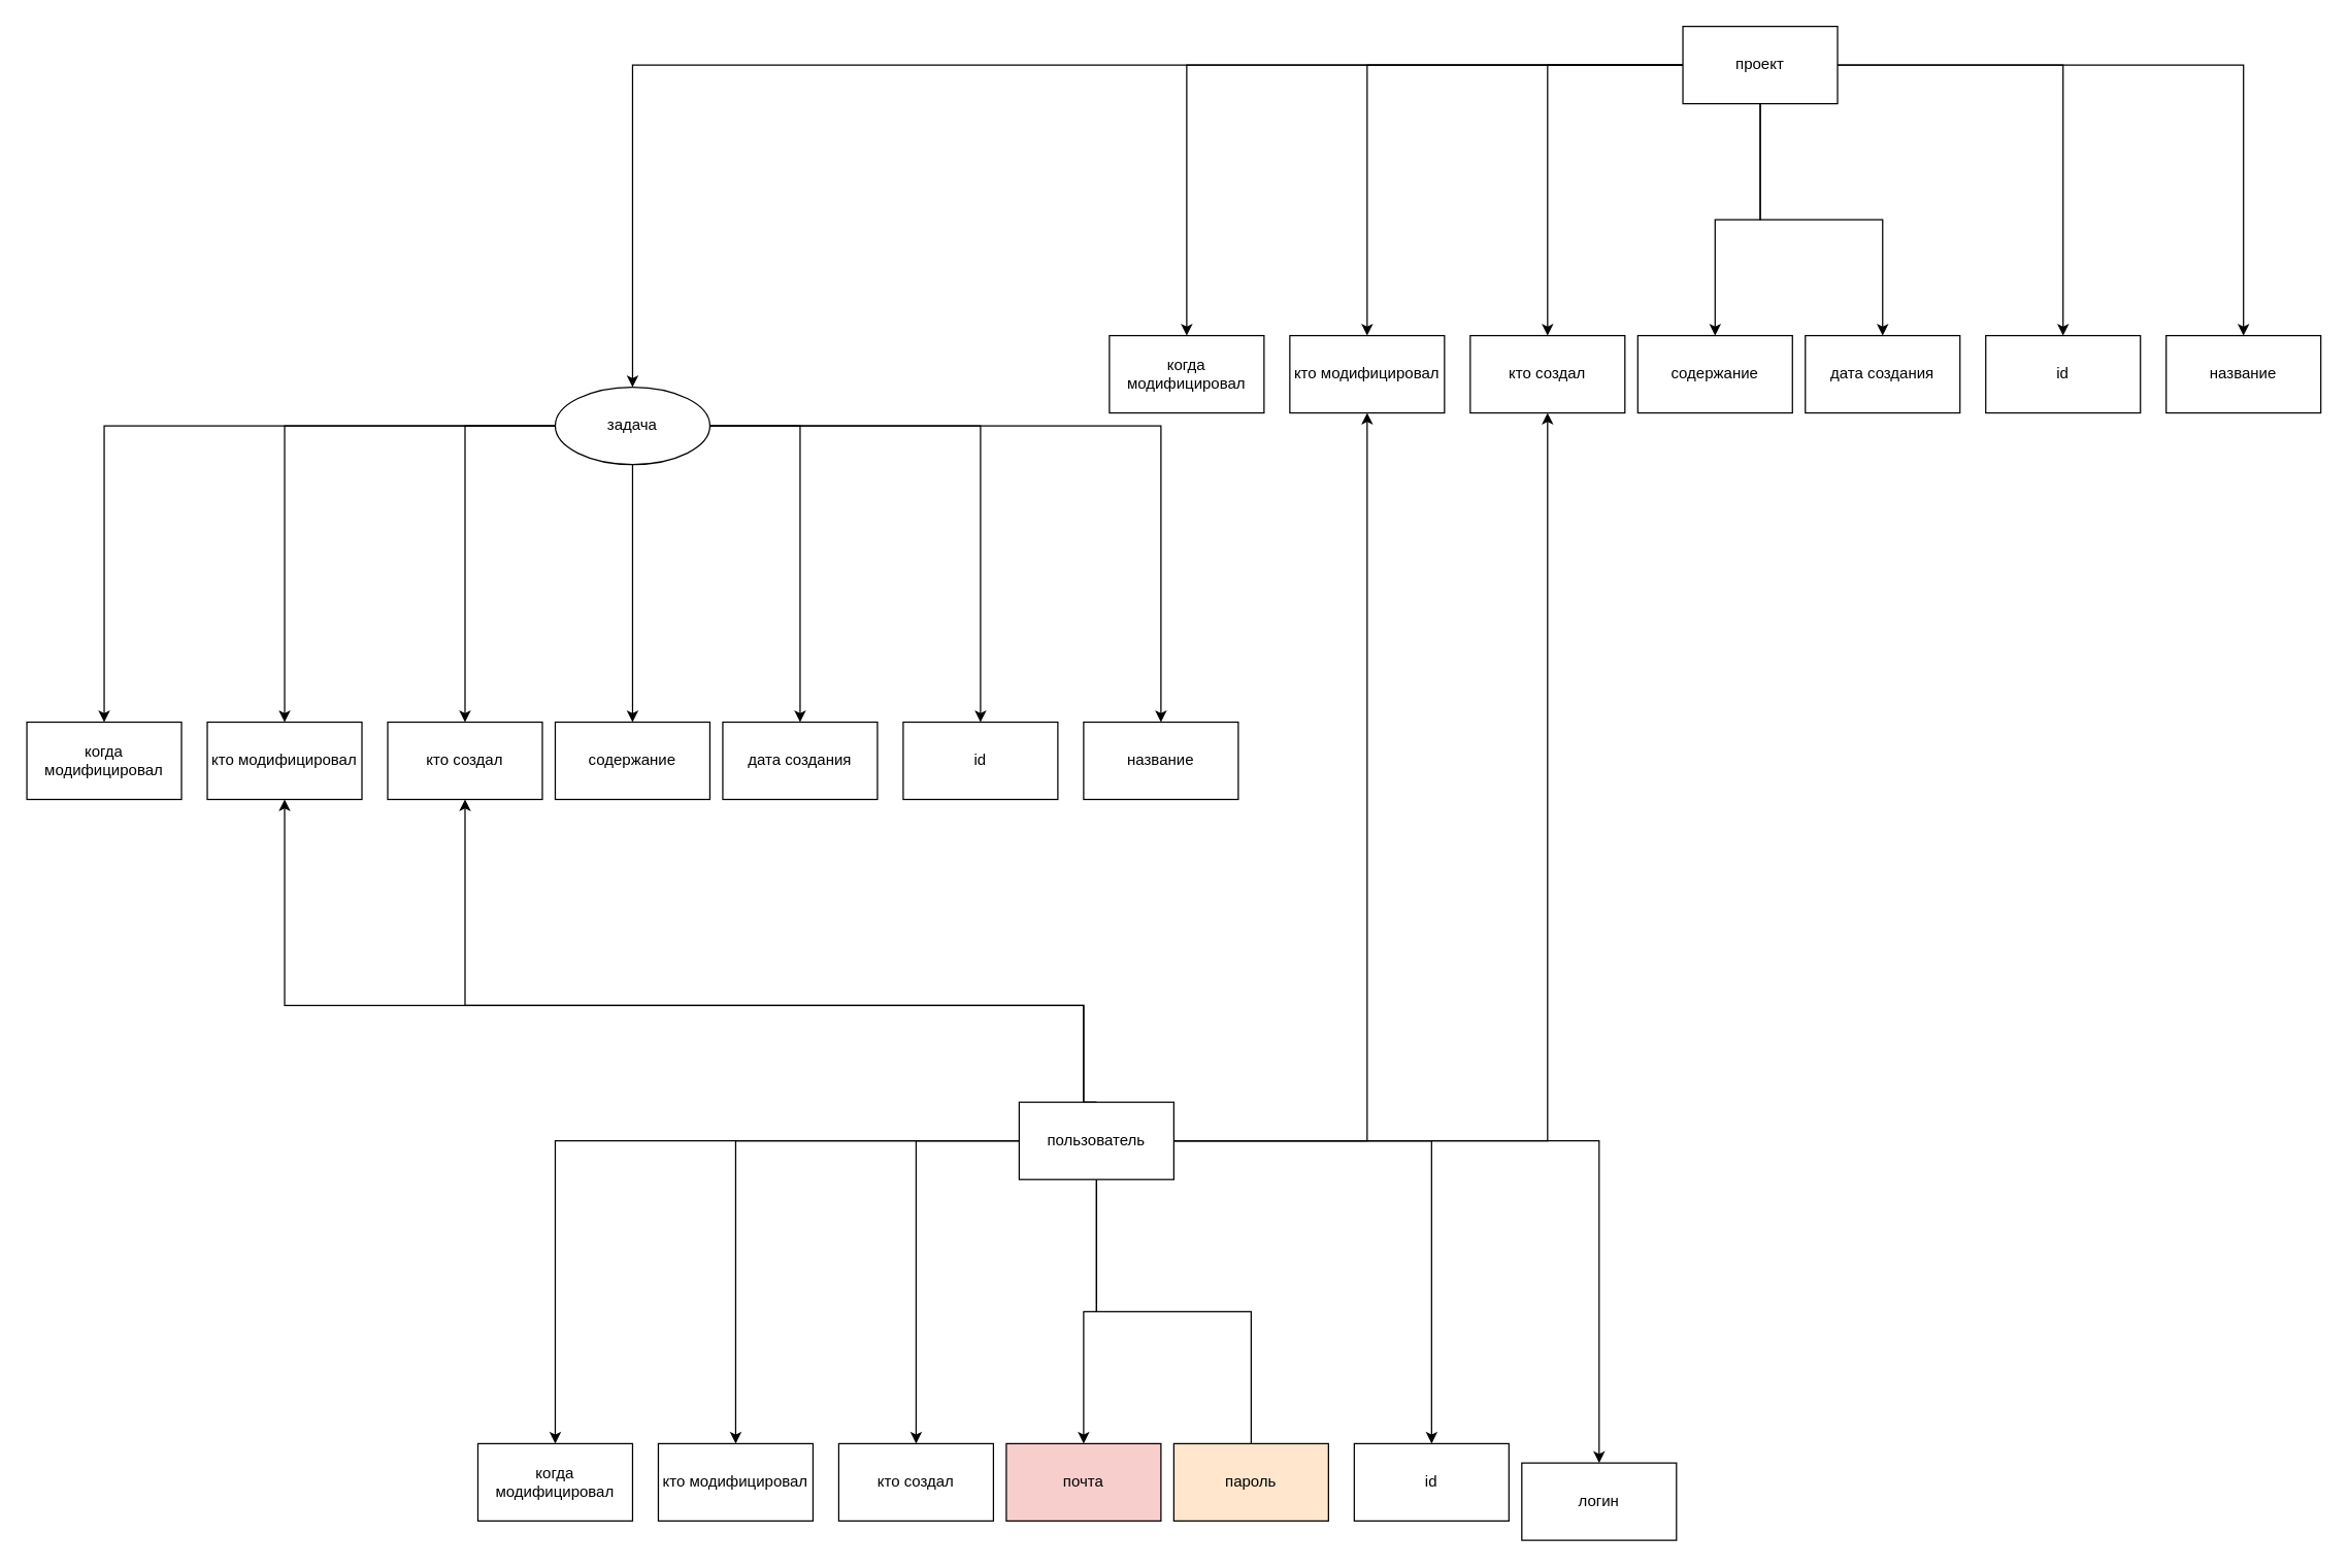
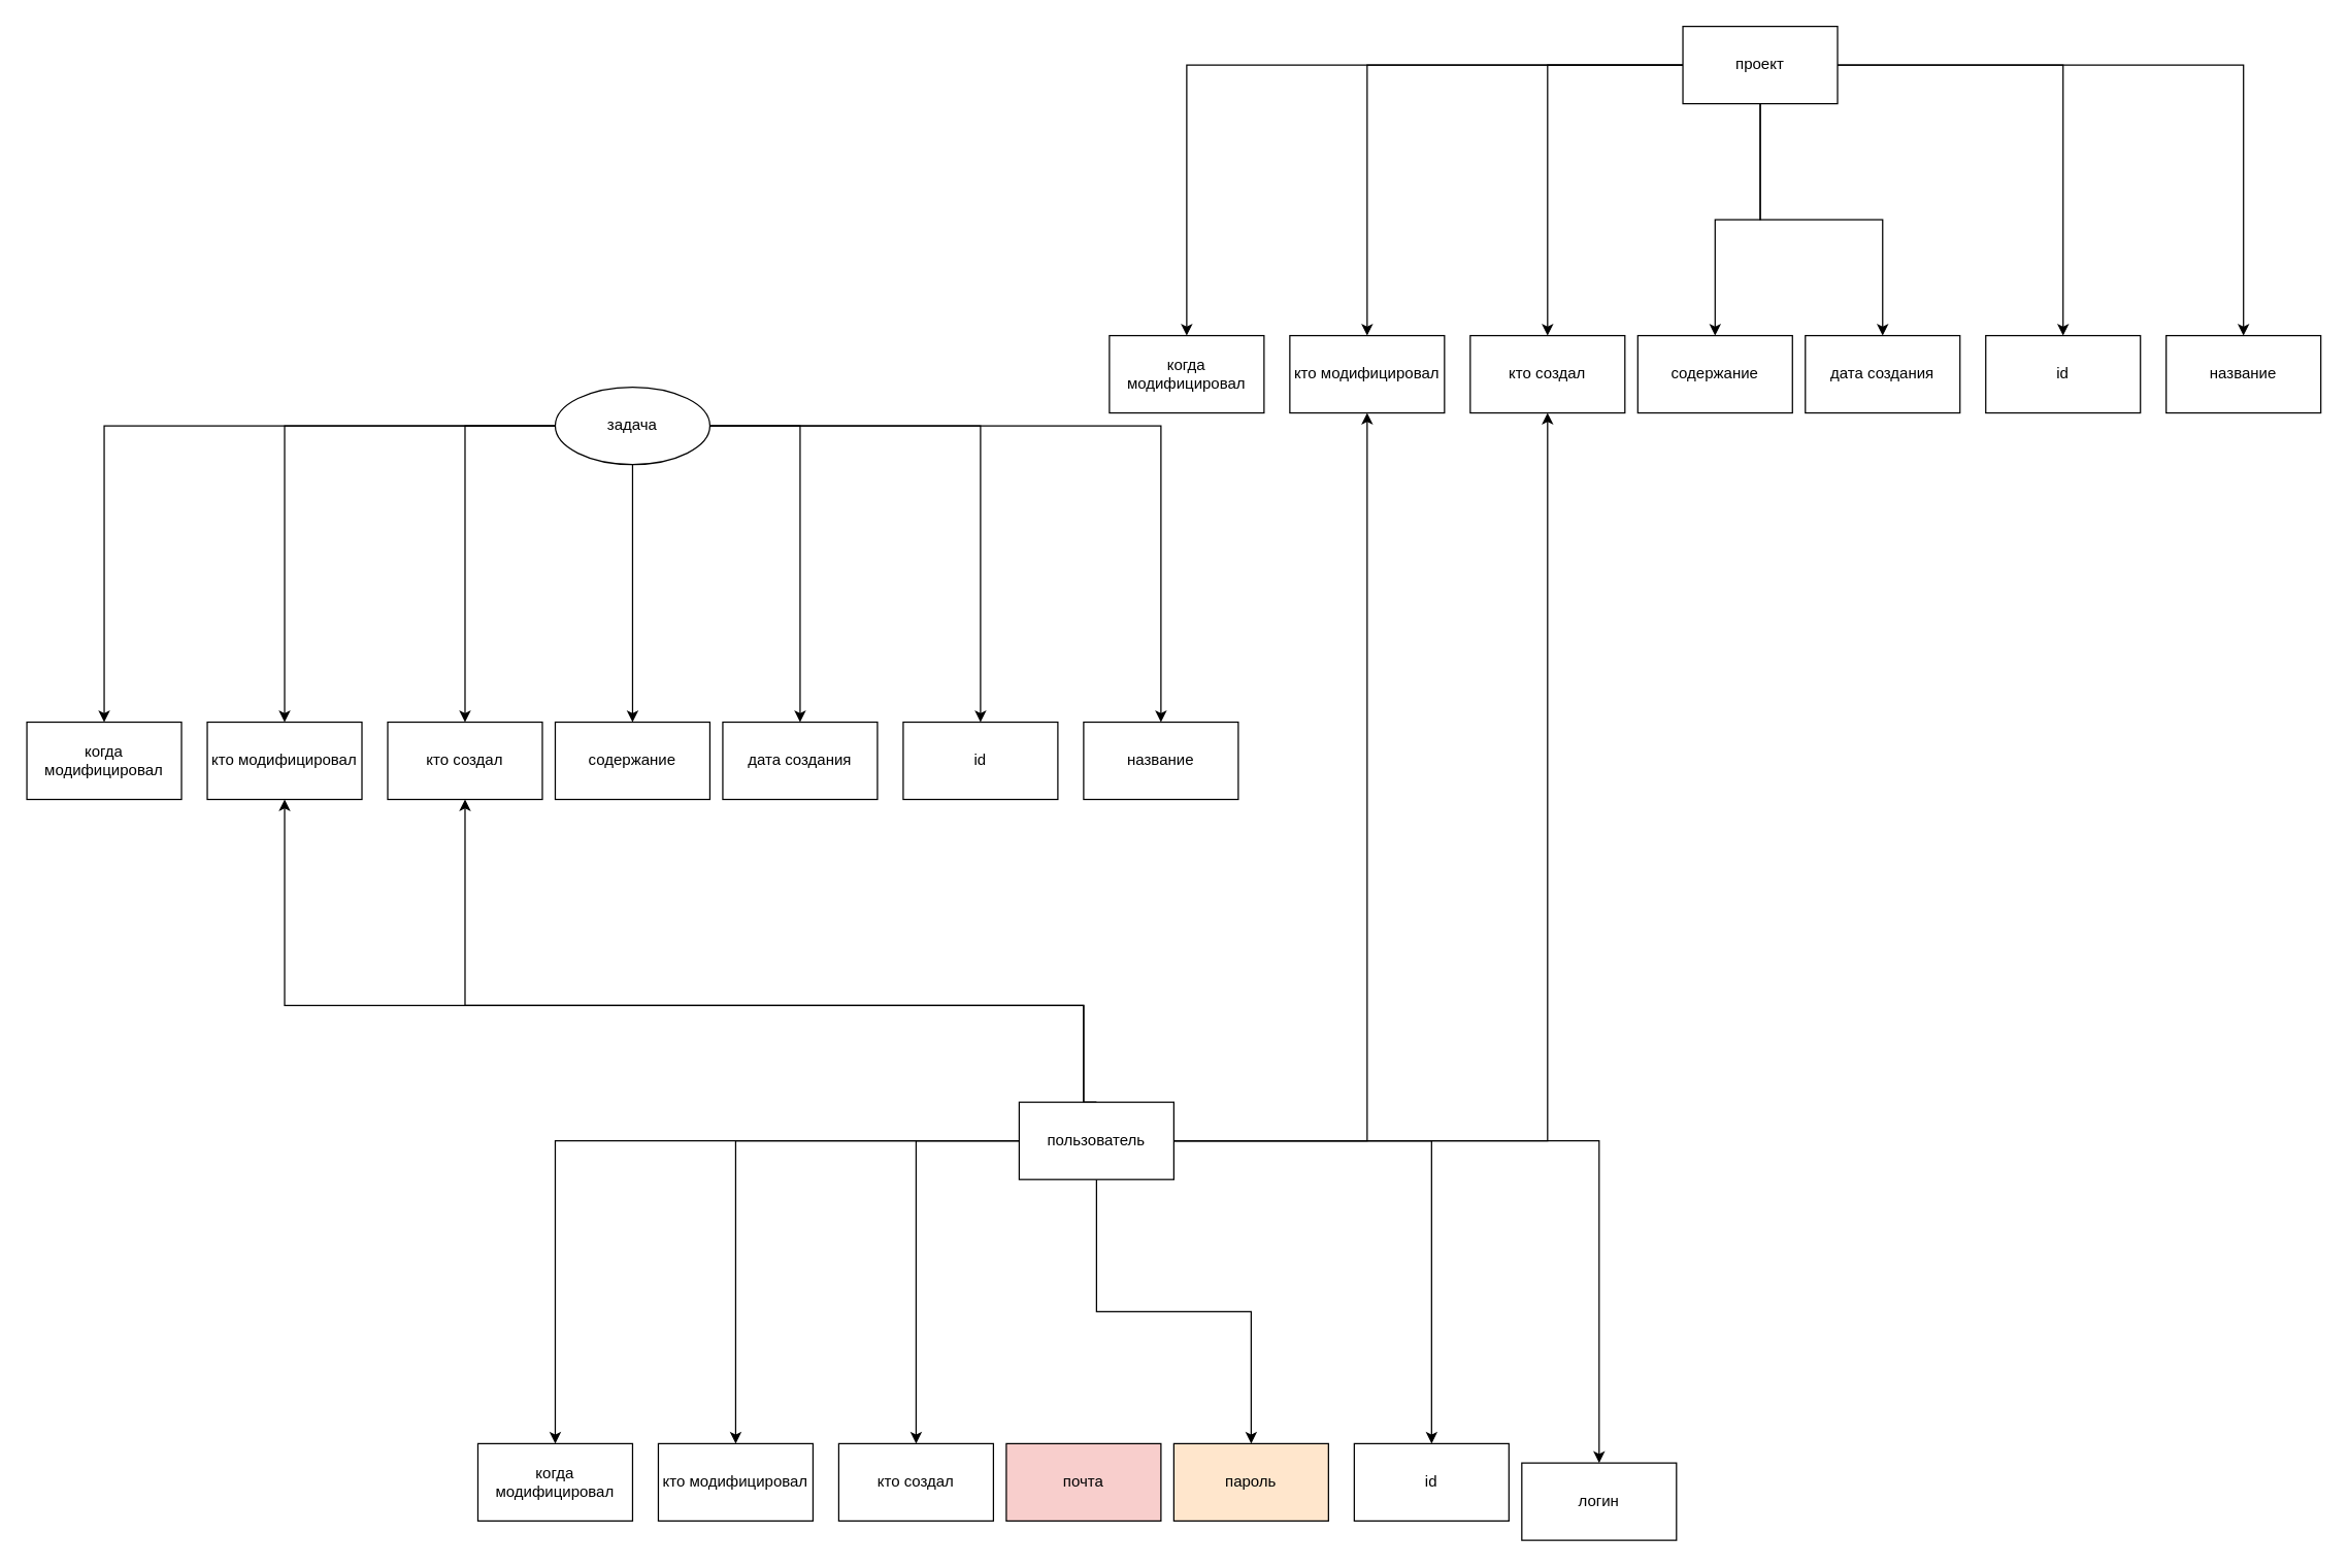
- <mxCell id="24" style="edgeStyle=orthogonalEdgeStyle;rounded=0;orthogonalLoop=1;jettySize=auto;html=1;entryX=0.5;entryY=0;entryDx=0;entryDy=0;" edge="1" parent="1" source="25" target="9"><mxGeometry relative="1" as="geometry" /></mxCell>
- <mxCell id="35" value="" style="edgeStyle=orthogonalEdgeStyle;rounded=0;orthogonalLoop=1;jettySize=auto;html=1;" edge="1" source="44" target="47" parent="1"><mxGeometry relative="1" as="geometry" /></mxCell>
- <mxCell id="36" value="" style="edgeStyle=orthogonalEdgeStyle;rounded=0;orthogonalLoop=1;jettySize=auto;html=1;endArrow=none;" edge="1" source="44" target="48" parent="1"><mxGeometry relative="1" as="geometry" /></mxCell>
+ <mxCell id="36" value="" style="edgeStyle=orthogonalEdgeStyle;rounded=0;orthogonalLoop=1;jettySize=auto;html=1;" edge="1" source="44" target="48" parent="1"><mxGeometry relative="1" as="geometry" /></mxCell>
